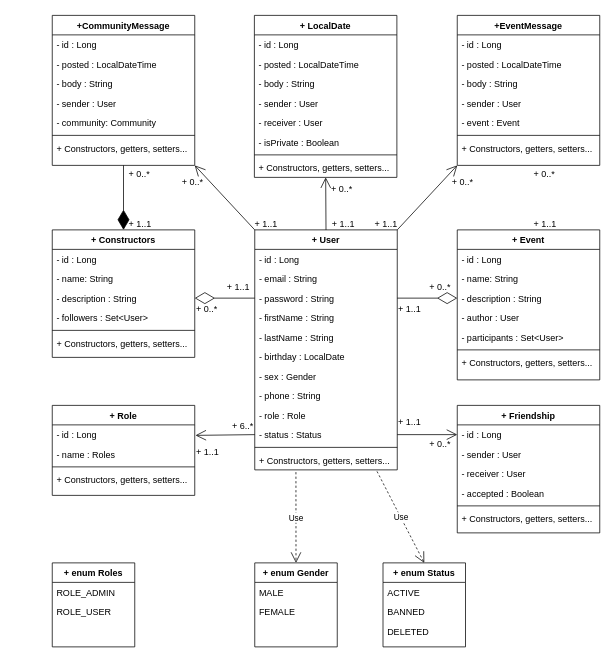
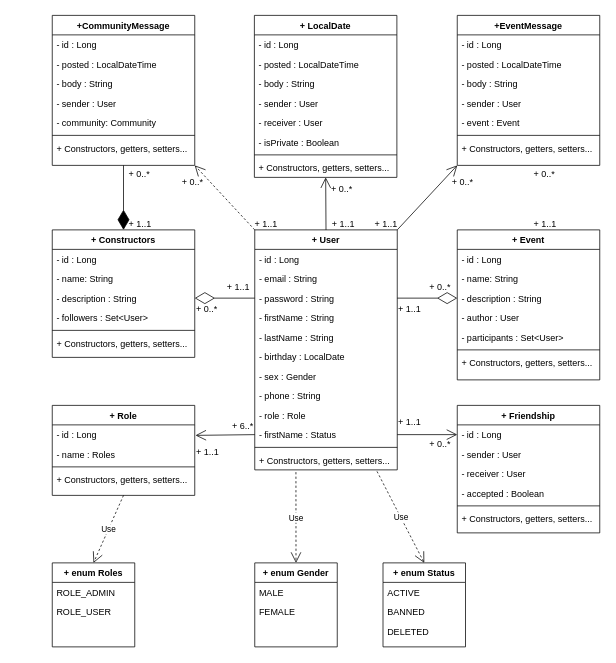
- <mxCell id="87" value="" style="endArrow=open;endFill=1;endSize=12;html=1;rounded=0;exitX=0;exitY=0;exitDx=0;exitDy=0;entryX=1;entryY=1;entryDx=0;entryDy=0;" parent="1" source="2" target="79" edge="1"><mxGeometry width="160" relative="1" as="geometry"><mxPoint x="329" y="270" as="sourcePoint" /><mxPoint x="250" y="271" as="targetPoint" /></mxGeometry></mxCell>
+ <mxCell id="87" value="" style="endArrow=open;endFill=1;endSize=12;html=1;rounded=0;exitX=0;exitY=0;exitDx=0;exitDy=0;entryX=1;entryY=1;entryDx=0;entryDy=0;dashed=1;" parent="1" source="2" target="79" edge="1"><mxGeometry width="160" relative="1" as="geometry"><mxPoint x="329" y="270" as="sourcePoint" /><mxPoint x="250" y="271" as="targetPoint" /></mxGeometry></mxCell>
- <mxCell id="12" value="- status : Status" style="text;align=left;verticalAlign=top;spacingLeft=4;spacingRight=4;overflow=hidden;rotatable=0;points=[[0,0.5],[1,0.5]];portConstraint=eastwest;rounded=0;shadow=0;html=0;" parent="2" vertex="1"><mxGeometry y="260" width="190" height="26" as="geometry" /></mxCell>
+ <mxCell id="12" value="- firstName : Status" style="text;align=left;verticalAlign=top;spacingLeft=4;spacingRight=4;overflow=hidden;rotatable=0;points=[[0,0.5],[1,0.5]];portConstraint=eastwest;rounded=0;shadow=0;html=0;" parent="2" vertex="1"><mxGeometry y="260" width="190" height="26" as="geometry" /></mxCell>
+ <mxCell id="109" value="Use" style="endArrow=open;endSize=12;dashed=1;html=1;rounded=0;exitX=0.5;exitY=1;exitDx=0;exitDy=0;entryX=0.5;entryY=0;entryDx=0;entryDy=0;" edge="1" parent="1" source="15" target="98"><mxGeometry width="160" relative="1" as="geometry"><mxPoint x="89" y="709" as="sourcePoint" /><mxPoint x="249" y="709" as="targetPoint" /></mxGeometry></mxCell>
